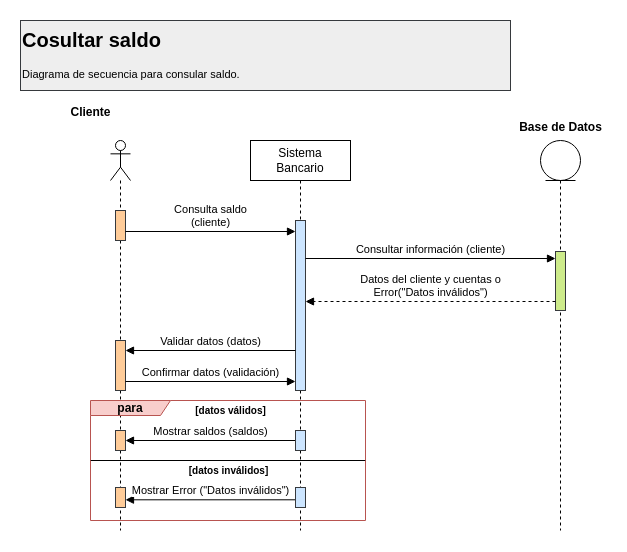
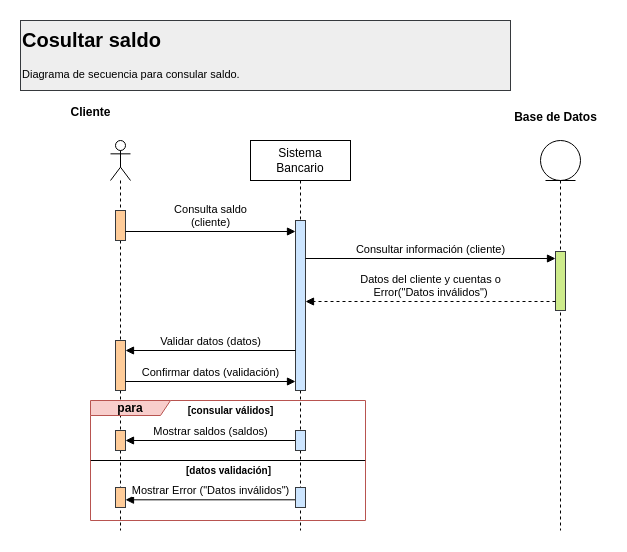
- <mxCell id="11" value="Base de Datos" style="text;align=center;fontStyle=1;verticalAlign=middle;spacingLeft=3;spacingRight=3;strokeColor=none;rotatable=0;points=[[0,0.5],[1,0.5]];portConstraint=eastwest;html=1;" vertex="1" parent="1"><mxGeometry x="515" y="114" width="90" height="26" as="geometry" /></mxCell>
+ <mxCell id="11" value="Base de Datos" style="text;align=center;fontStyle=1;verticalAlign=middle;spacingLeft=3;spacingRight=3;strokeColor=none;rotatable=0;points=[[0,0.5],[1,0.5]];portConstraint=eastwest;html=1;" vertex="1" parent="1"><mxGeometry x="510" y="104" width="90" height="26" as="geometry" /></mxCell>
- <mxCell id="20" value="[datos válidos]" style="text;align=center;fontStyle=1;verticalAlign=middle;spacingLeft=3;spacingRight=3;rotatable=0;points=[[0,0.5],[1,0.5]];portConstraint=eastwest;html=1;fontSize=10;" vertex="1" parent="1"><mxGeometry x="170" y="400" width="120" height="20" as="geometry" /></mxCell>
+ <mxCell id="20" value="[consular válidos]" style="text;align=center;fontStyle=1;verticalAlign=middle;spacingLeft=3;spacingRight=3;rotatable=0;points=[[0,0.5],[1,0.5]];portConstraint=eastwest;html=1;fontSize=10;" vertex="1" parent="1"><mxGeometry x="170" y="400" width="120" height="20" as="geometry" /></mxCell>
- <mxCell id="18" value="[datos inválidos]" style="text;align=center;fontStyle=1;verticalAlign=middle;spacingLeft=3;spacingRight=3;rotatable=0;points=[[0,0.5],[1,0.5]];portConstraint=eastwest;html=1;fontSize=10;" vertex="1" parent="1"><mxGeometry x="167.5" y="460" width="120" height="20" as="geometry" /></mxCell>
+ <mxCell id="18" value="[datos validación]" style="text;align=center;fontStyle=1;verticalAlign=middle;spacingLeft=3;spacingRight=3;rotatable=0;points=[[0,0.5],[1,0.5]];portConstraint=eastwest;html=1;fontSize=10;" vertex="1" parent="1"><mxGeometry x="167.5" y="460" width="120" height="20" as="geometry" /></mxCell>
